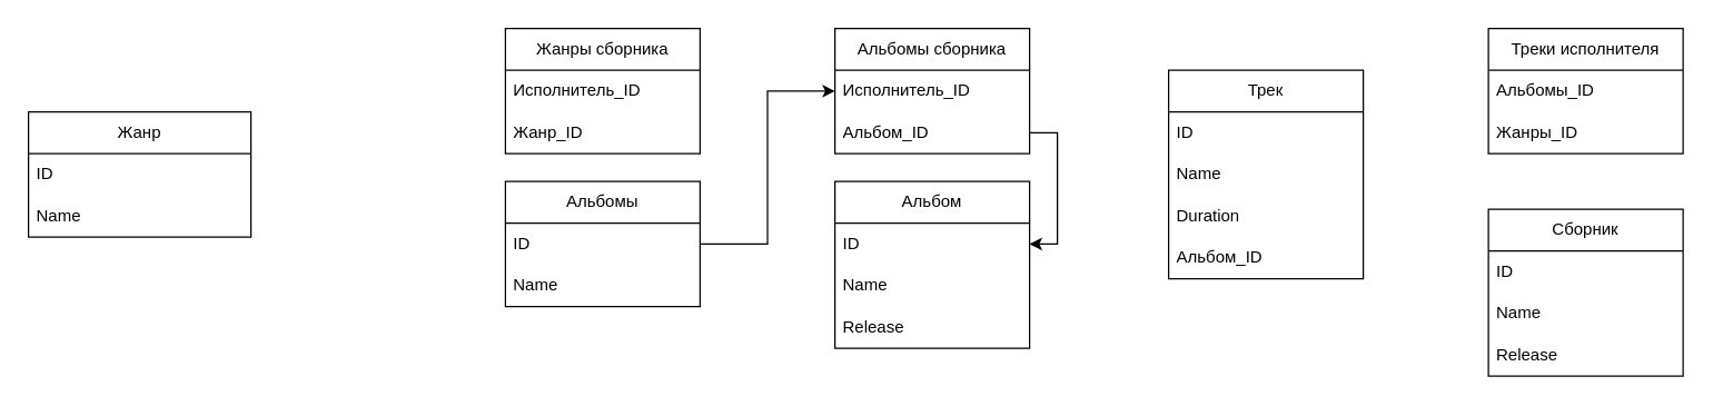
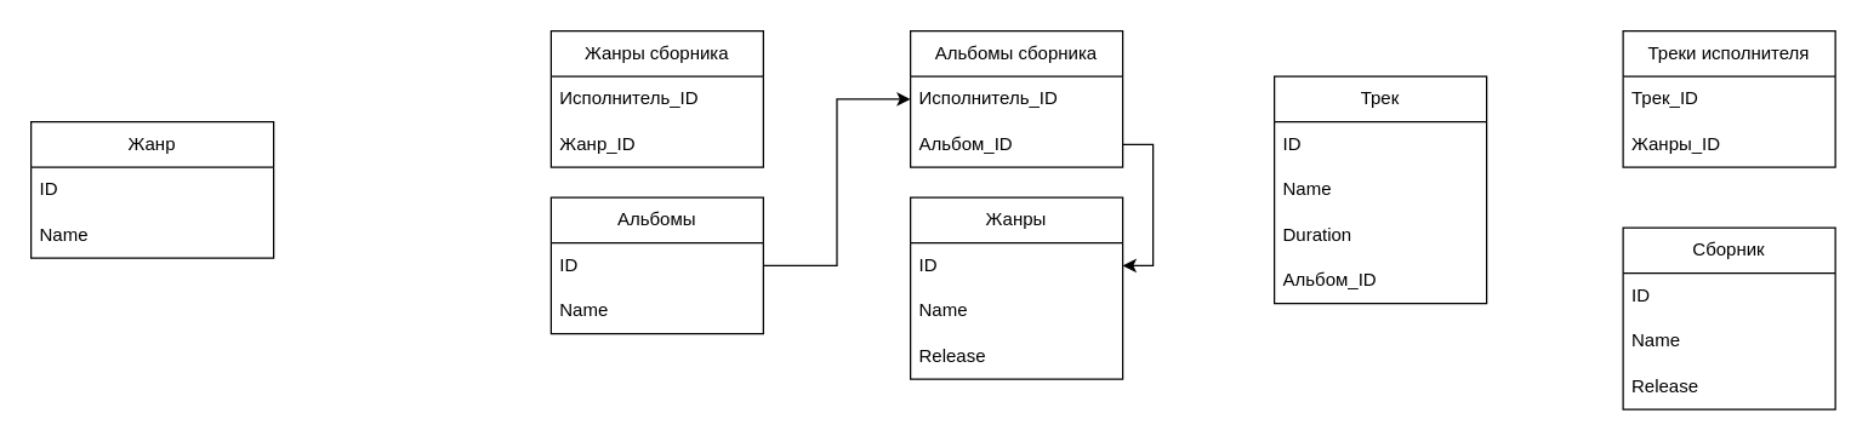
- <mxCell id="28" value="Альбомы_ID" style="text;strokeColor=none;fillColor=none;align=left;verticalAlign=middle;spacingLeft=4;spacingRight=4;overflow=hidden;points=[[0,0.5],[1,0.5]];portConstraint=eastwest;rotatable=0;whiteSpace=wrap;html=1;" parent="27" vertex="1"><mxGeometry y="30" width="140" height="30" as="geometry" /></mxCell>
+ <mxCell id="28" value="Трек_ID" style="text;strokeColor=none;fillColor=none;align=left;verticalAlign=middle;spacingLeft=4;spacingRight=4;overflow=hidden;points=[[0,0.5],[1,0.5]];portConstraint=eastwest;rotatable=0;whiteSpace=wrap;html=1;" parent="27" vertex="1"><mxGeometry y="30" width="140" height="30" as="geometry" /></mxCell>
- <mxCell id="8" value="Альбом" style="swimlane;fontStyle=0;childLayout=stackLayout;horizontal=1;startSize=30;horizontalStack=0;resizeParent=1;resizeParentMax=0;resizeLast=0;collapsible=1;marginBottom=0;whiteSpace=wrap;html=1;" parent="1" vertex="1"><mxGeometry x="600" y="130" width="140" height="120" as="geometry" /></mxCell>
+ <mxCell id="8" value="Жанры" style="swimlane;fontStyle=0;childLayout=stackLayout;horizontal=1;startSize=30;horizontalStack=0;resizeParent=1;resizeParentMax=0;resizeLast=0;collapsible=1;marginBottom=0;whiteSpace=wrap;html=1;" parent="1" vertex="1"><mxGeometry x="600" y="130" width="140" height="120" as="geometry" /></mxCell>
